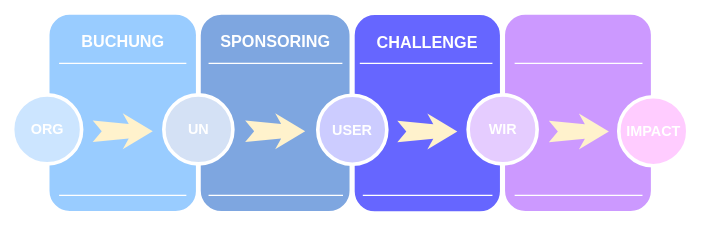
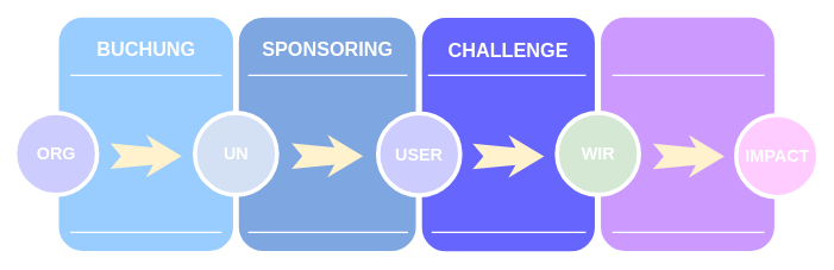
- <mxCell id="6" value="&lt;font style=&quot;font-size: 24px&quot;&gt;&lt;b&gt;ORG&lt;/b&gt;&lt;/font&gt;" style="ellipse;whiteSpace=wrap;html=1;rounded=0;shadow=0;strokeWidth=6;fontSize=14;align=center;fillColor=#CCE5FF;strokeColor=#FFFFFF;fontColor=#FFFFFF;" parent="1" vertex="1"><mxGeometry x="20.5" y="157.5" width="115" height="115" as="geometry" /></mxCell>
+ <mxCell id="6" value="&lt;font style=&quot;font-size: 24px&quot;&gt;&lt;b&gt;ORG&lt;/b&gt;&lt;/font&gt;" style="ellipse;whiteSpace=wrap;html=1;rounded=0;shadow=0;strokeWidth=6;fontSize=14;align=center;fillColor=#ccccff;strokeColor=#FFFFFF;fontColor=#FFFFFF;" parent="1" vertex="1"><mxGeometry x="20.5" y="157.5" width="115" height="115" as="geometry" /></mxCell>
- <mxCell id="23" value="&lt;font style=&quot;font-size: 24px&quot;&gt;&lt;b&gt;WIR&lt;/b&gt;&lt;/font&gt;" style="ellipse;whiteSpace=wrap;html=1;rounded=0;shadow=0;strokeWidth=6;fontSize=14;align=center;fillColor=#E5CCFF;strokeColor=#FFFFFF;fontColor=#FFFFFF;" parent="1" vertex="1"><mxGeometry x="779.5" y="157.5" width="115" height="115" as="geometry" /></mxCell>
+ <mxCell id="23" value="&lt;font style=&quot;font-size: 24px&quot;&gt;&lt;b&gt;WIR&lt;/b&gt;&lt;/font&gt;" style="ellipse;whiteSpace=wrap;html=1;rounded=0;shadow=0;strokeWidth=6;fontSize=14;align=center;fillColor=#d5e8d4;strokeColor=#FFFFFF;fontColor=#FFFFFF;" parent="1" vertex="1"><mxGeometry x="779.5" y="157.5" width="115" height="115" as="geometry" /></mxCell>
